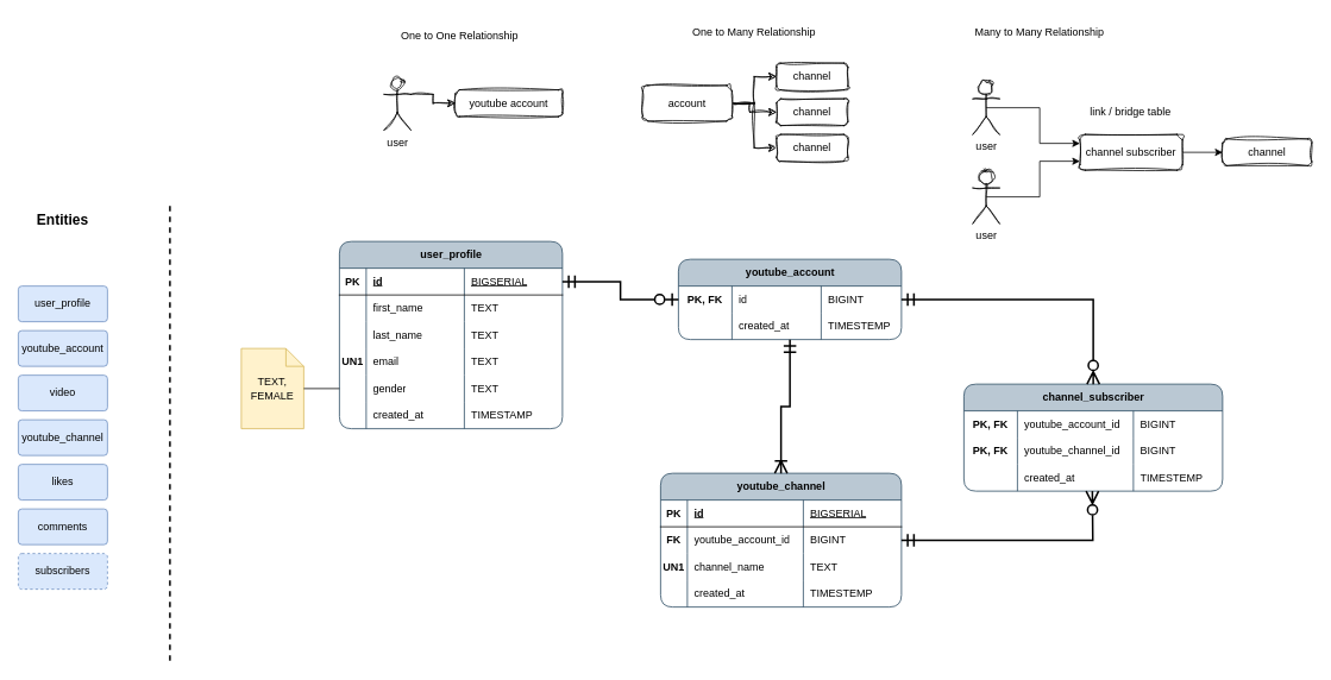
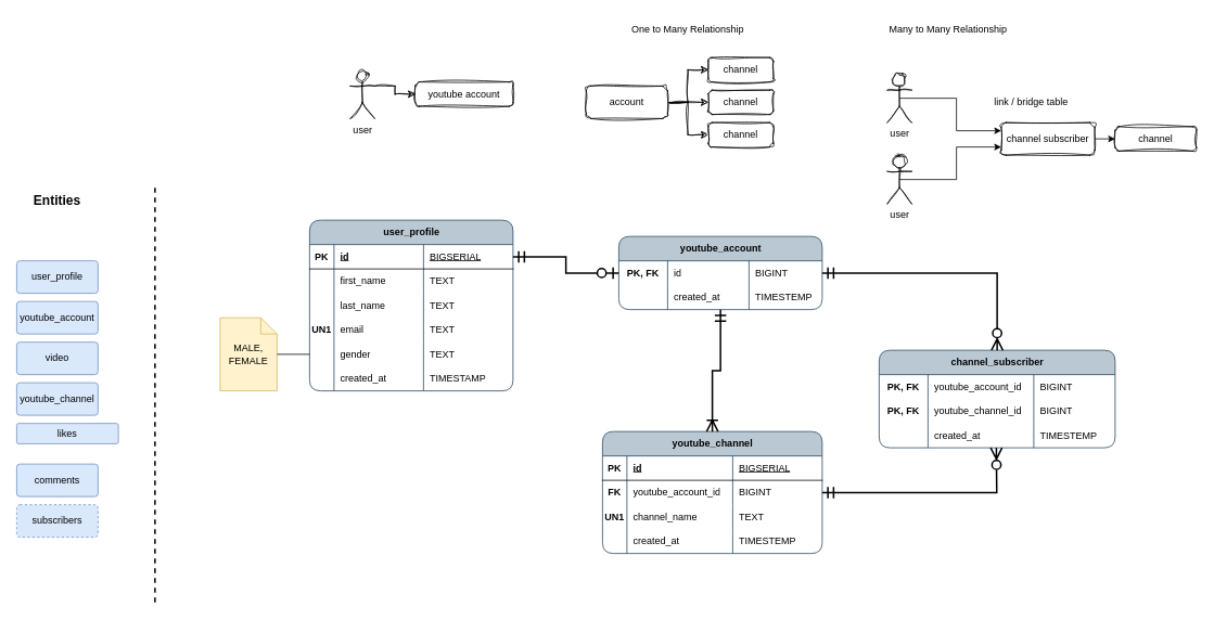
- <mxCell id="79" value="One to One Relationship" style="text;html=1;strokeColor=none;fillColor=none;align=center;verticalAlign=middle;whiteSpace=wrap;rounded=0;" vertex="1" parent="1"><mxGeometry x="440" y="25" width="150" height="30" as="geometry" /></mxCell>
- <mxCell id="73" value="account" style="rounded=1;whiteSpace=wrap;html=1;sketch=1;curveFitting=1;jiggle=2;" vertex="1" parent="1"><mxGeometry x="720" y="95" width="100" height="40" as="geometry" /></mxCell>
+ <mxCell id="73" value="account" style="rounded=1;whiteSpace=wrap;html=1;sketch=1;curveFitting=1;jiggle=2;" vertex="1" parent="1"><mxGeometry x="720" y="105" width="100" height="40" as="geometry" /></mxCell>
- <mxCell id="85" value="channel subscriber" style="rounded=1;whiteSpace=wrap;html=1;sketch=1;curveFitting=1;jiggle=2;" vertex="1" parent="1"><mxGeometry x="1210" y="150" width="115" height="40" as="geometry" /></mxCell>
+ <mxCell id="85" value="channel subscriber" style="rounded=1;whiteSpace=wrap;html=1;sketch=1;curveFitting=1;jiggle=2;" vertex="1" parent="1"><mxGeometry x="1230" y="150" width="115" height="40" as="geometry" /></mxCell>
- <mxCell id="34" value="TEXT, FEMALE" style="shape=note;size=20;whiteSpace=wrap;html=1;fillColor=#fff2cc;strokeColor=#d6b656;" vertex="1" parent="1"><mxGeometry x="270" y="390" width="70" height="90" as="geometry" /></mxCell>
+ <mxCell id="34" value="MALE, FEMALE" style="shape=note;size=20;whiteSpace=wrap;html=1;fillColor=#fff2cc;strokeColor=#d6b656;" vertex="1" parent="1"><mxGeometry x="270" y="390" width="70" height="90" as="geometry" /></mxCell>
- <mxCell id="3" value="likes" style="rounded=1;arcSize=10;whiteSpace=wrap;html=1;align=center;fillColor=#dae8fc;strokeColor=#6c8ebf;" vertex="1" parent="1"><mxGeometry x="20" y="520" width="100" height="40" as="geometry" /></mxCell>
+ <mxCell id="3" value="likes" style="rounded=1;arcSize=10;whiteSpace=wrap;html=1;align=center;fillColor=#dae8fc;strokeColor=#6c8ebf;" vertex="1" parent="1"><mxGeometry x="20" y="520" width="125" height="25" as="geometry" /></mxCell>
